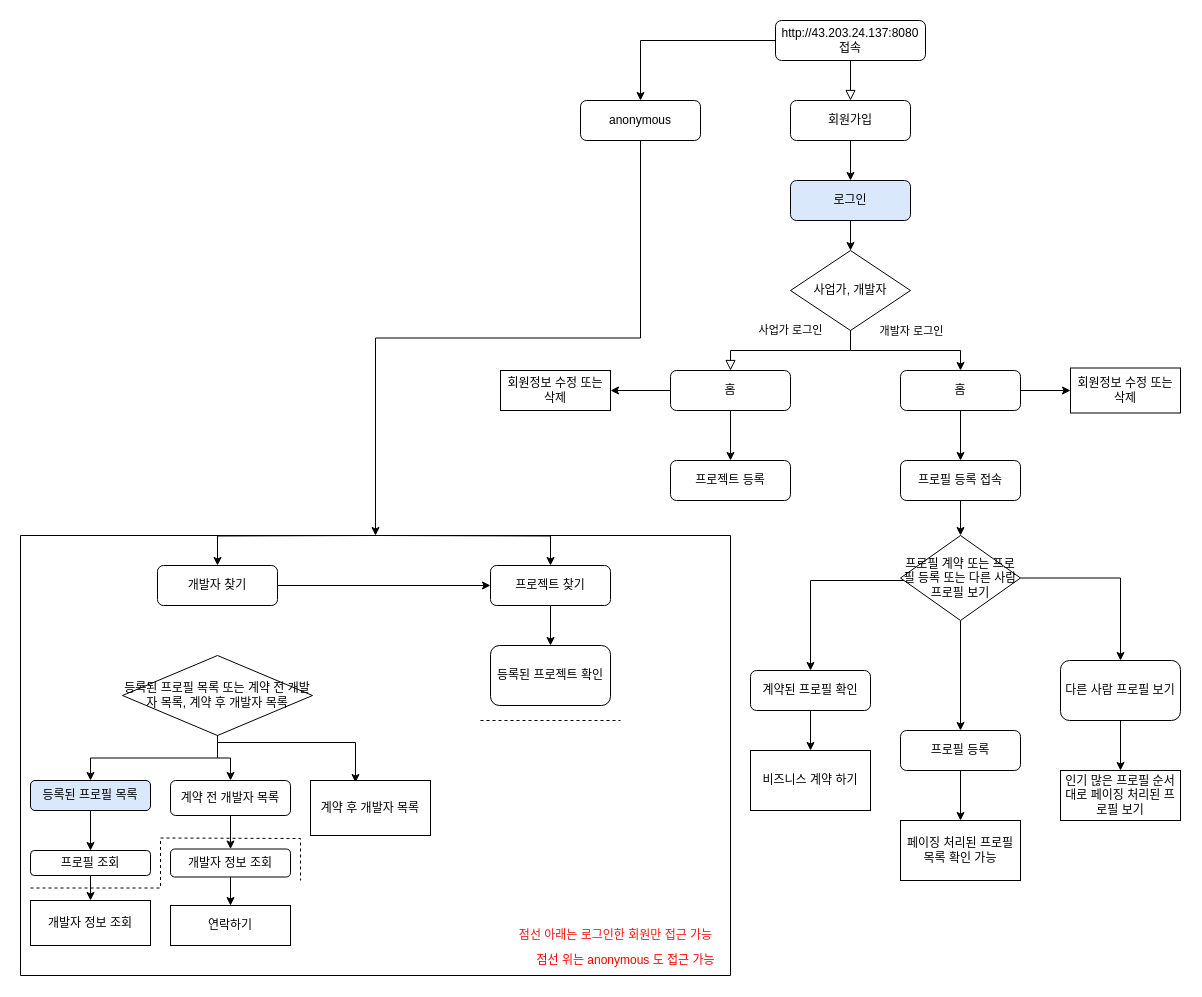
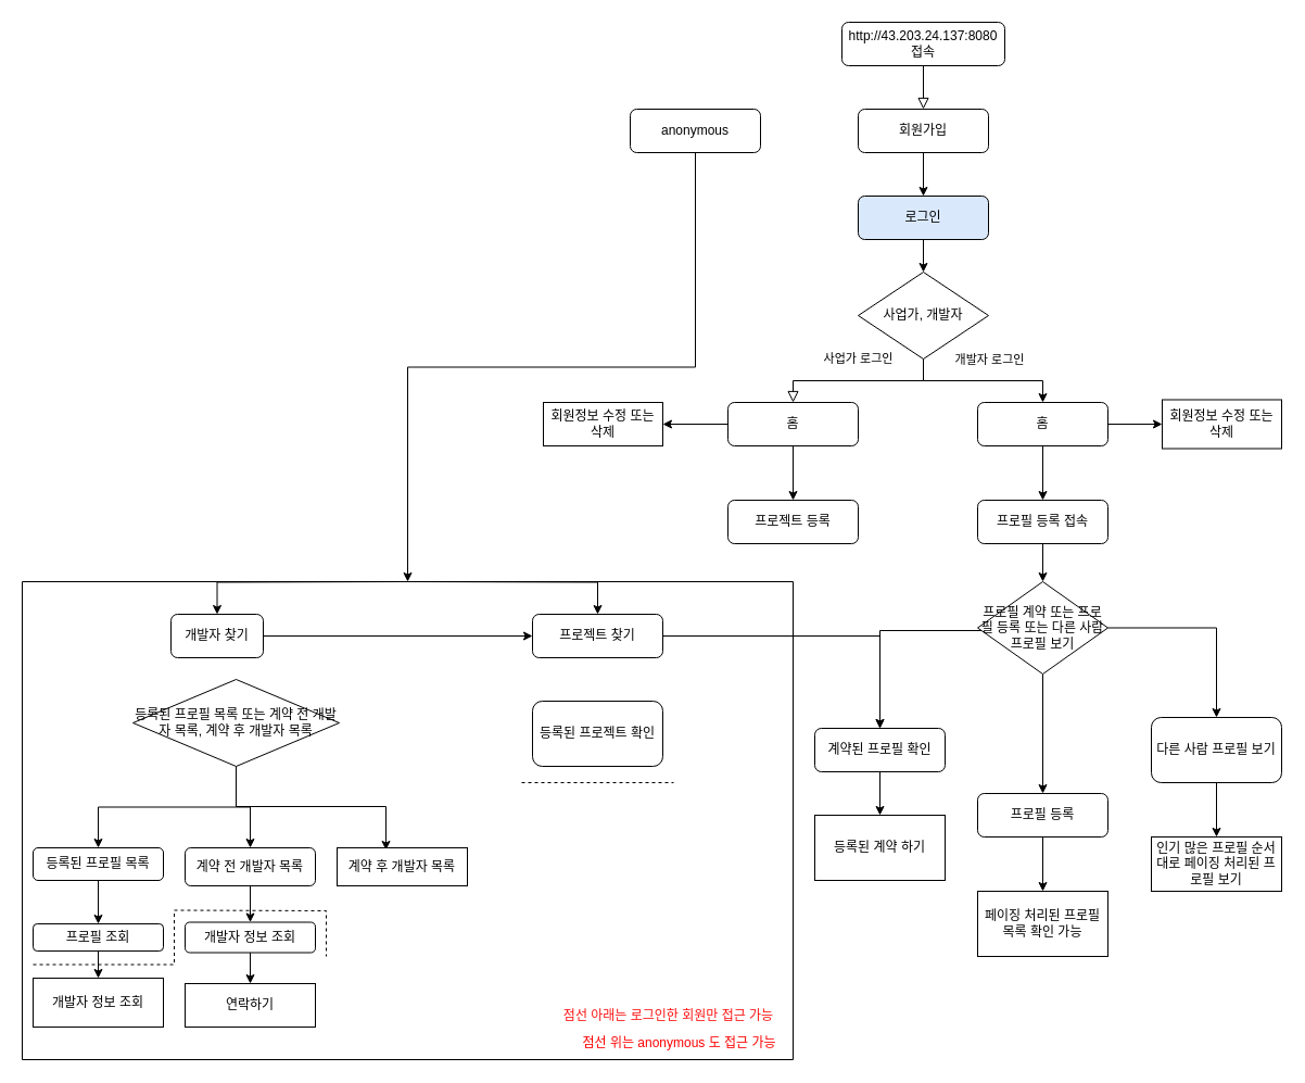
- <mxCell id="3" style="edgeStyle=orthogonalEdgeStyle;rounded=0;orthogonalLoop=1;jettySize=auto;html=1;" edge="1" parent="1" source="4" target="29"><mxGeometry relative="1" as="geometry" /></mxCell>
- <mxCell id="41" value="개발자 찾기" style="rounded=1;whiteSpace=wrap;html=1;" vertex="1" parent="39"><mxGeometry x="137" y="30" width="120" height="40" as="geometry" /></mxCell>
+ <mxCell id="41" value="개발자 찾기" style="rounded=1;whiteSpace=wrap;html=1;" vertex="1" parent="39"><mxGeometry x="137" y="30" width="85" height="40" as="geometry" /></mxCell>
- <mxCell id="42" style="edgeStyle=orthogonalEdgeStyle;rounded=0;orthogonalLoop=1;jettySize=auto;html=1;" edge="1" parent="39" source="43" target="59"><mxGeometry relative="1" as="geometry" /></mxCell>
+ <mxCell id="42" style="edgeStyle=orthogonalEdgeStyle;rounded=0;orthogonalLoop=1;jettySize=auto;html=1;" edge="1" parent="39" source="43" target="27"><mxGeometry relative="1" as="geometry" /></mxCell>
- <mxCell id="47" value="등록된 프로필 목록 또는 계약 전 개발자 목록, 계약 후 개발자 목록" style="rhombus;whiteSpace=wrap;html=1;" vertex="1" parent="39"><mxGeometry x="102" y="120" width="190" height="80" as="geometry" /></mxCell>
+ <mxCell id="47" value="등록된 프로필 목록 또는 계약 전 개발자 목록, 계약 후 개발자 목록" style="rhombus;whiteSpace=wrap;html=1;" vertex="1" parent="39"><mxGeometry x="102" y="90" width="190" height="80" as="geometry" /></mxCell>
- <mxCell id="34" value="비즈니스 계약 하기" style="rounded=0;whiteSpace=wrap;html=1;" vertex="1" parent="1"><mxGeometry x="750" y="750" width="120" height="60" as="geometry" /></mxCell>
+ <mxCell id="34" value="등록된 계약 하기" style="rounded=0;whiteSpace=wrap;html=1;" vertex="1" parent="1"><mxGeometry x="750" y="750" width="120" height="60" as="geometry" /></mxCell>
- <mxCell id="49" value="등록된 프로필 목록" style="rounded=1;whiteSpace=wrap;html=1;fillColor=#dae8fc;" vertex="1" parent="39"><mxGeometry x="10" y="245" width="120" height="30" as="geometry" /></mxCell>
+ <mxCell id="49" value="등록된 프로필 목록" style="rounded=1;whiteSpace=wrap;html=1;" vertex="1" parent="39"><mxGeometry x="10" y="245" width="120" height="30" as="geometry" /></mxCell>
- <mxCell id="50" value="계약 후 개발자 목록" style="rounded=0;whiteSpace=wrap;html=1;" vertex="1" parent="39"><mxGeometry x="290" y="245" width="120" height="55" as="geometry" /></mxCell>
+ <mxCell id="50" value="계약 후 개발자 목록" style="rounded=0;whiteSpace=wrap;html=1;" vertex="1" parent="39"><mxGeometry x="290" y="245" width="120" height="35" as="geometry" /></mxCell>
